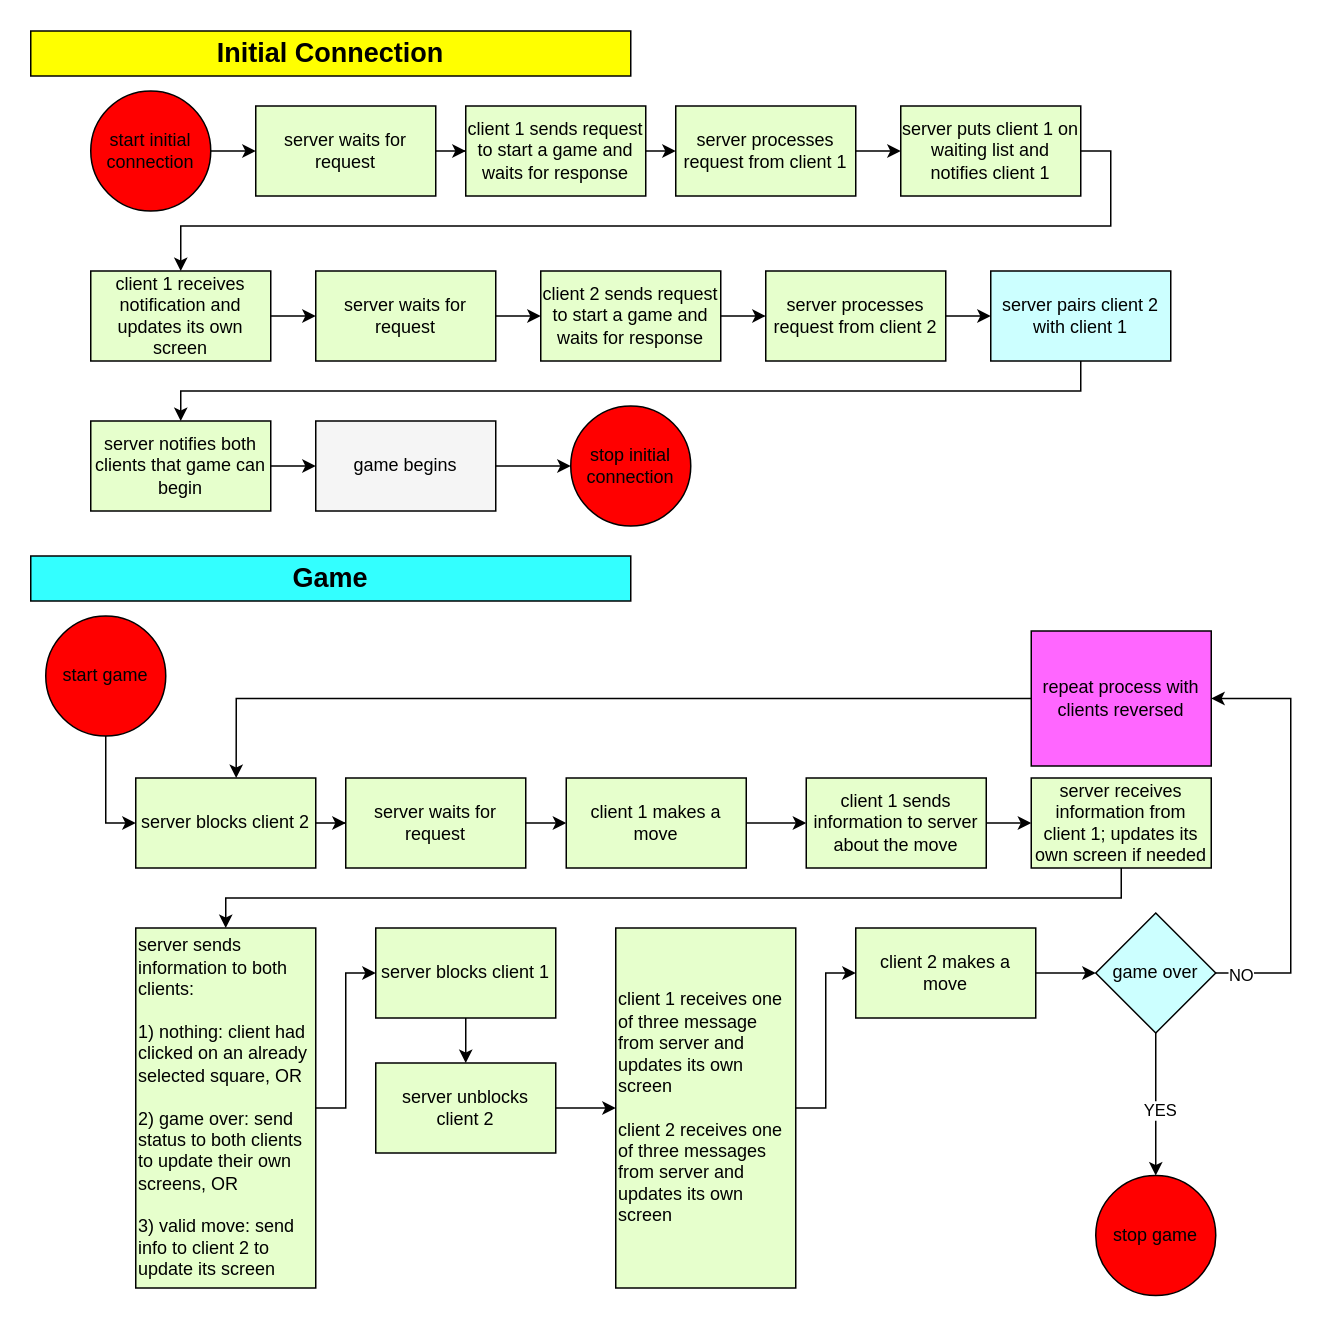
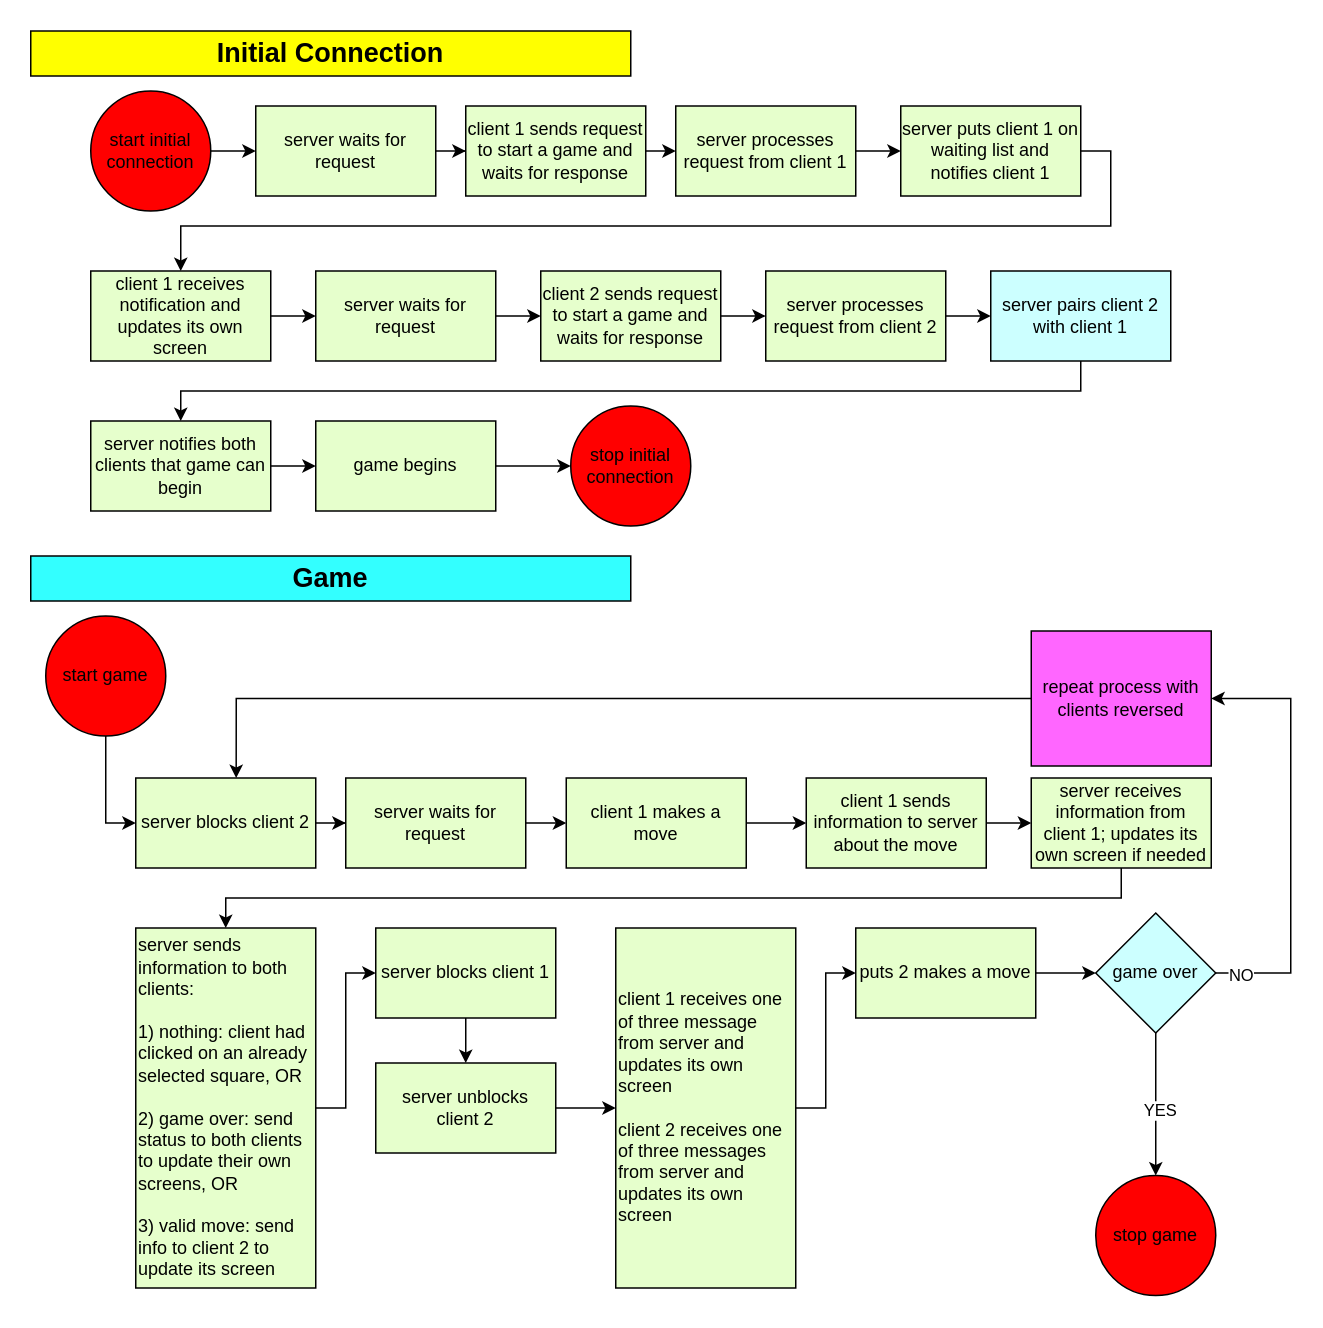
- <mxCell id="26" value="game begins" style="whiteSpace=wrap;html=1;fillColor=#f5f5f5;" vertex="1" parent="1"><mxGeometry x="210" y="280" width="120" height="60" as="geometry" /></mxCell>
+ <mxCell id="26" value="game begins" style="whiteSpace=wrap;html=1;fillColor=#E6FFCC;" vertex="1" parent="1"><mxGeometry x="210" y="280" width="120" height="60" as="geometry" /></mxCell>
- <mxCell id="43" value="client 2 makes a move" style="whiteSpace=wrap;html=1;align=center;fillColor=#E6FFCC;" vertex="1" parent="1"><mxGeometry x="570" y="618" width="120" height="60" as="geometry" /></mxCell>
+ <mxCell id="43" value="puts 2 makes a move" style="whiteSpace=wrap;html=1;align=center;fillColor=#E6FFCC;" vertex="1" parent="1"><mxGeometry x="570" y="618" width="120" height="60" as="geometry" /></mxCell>
